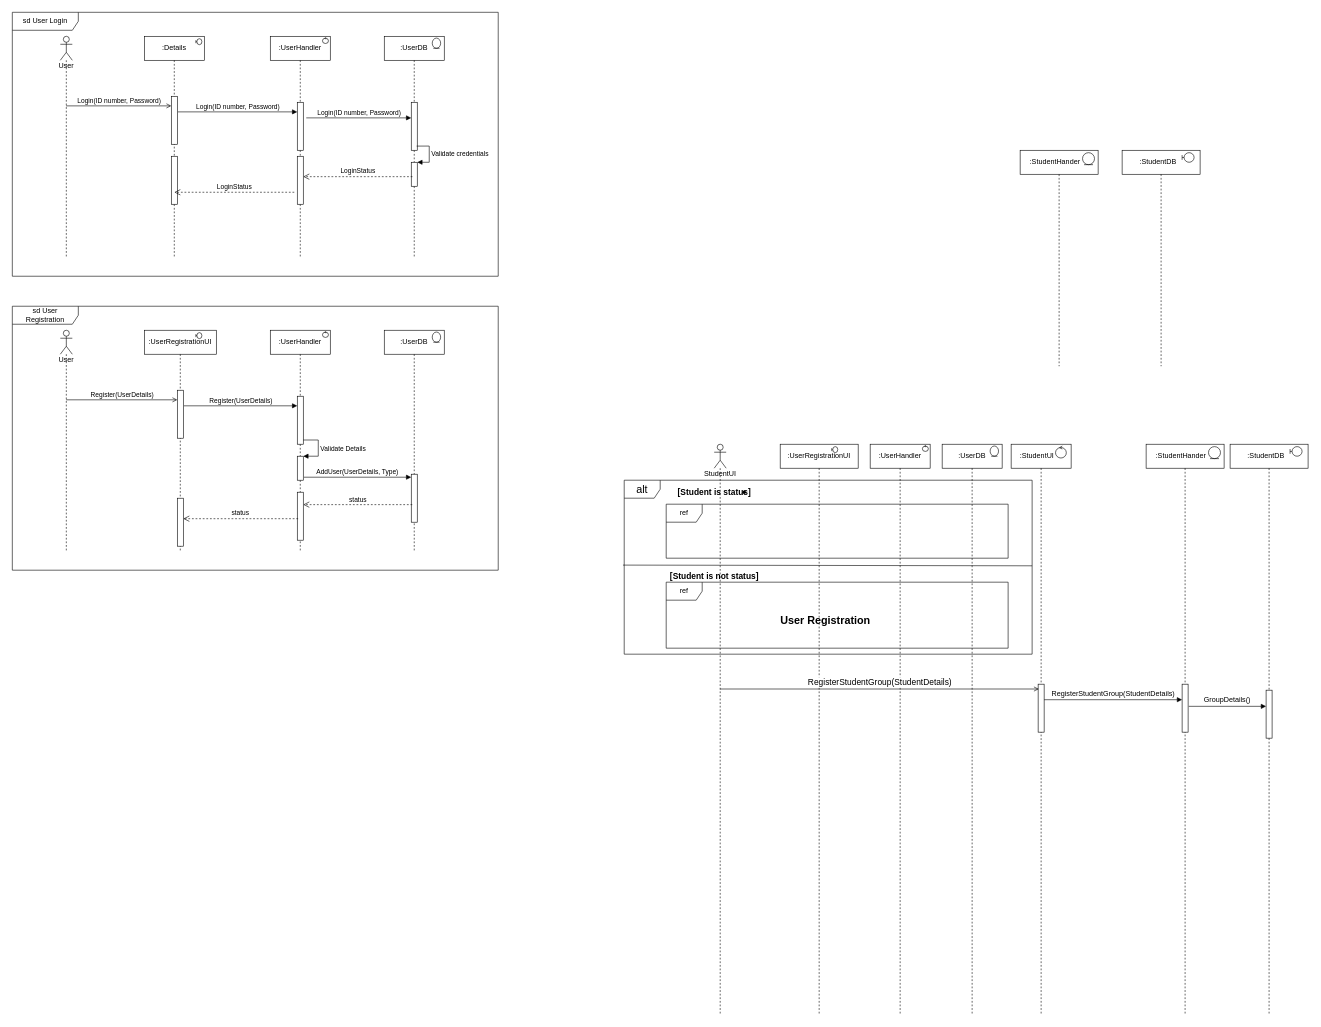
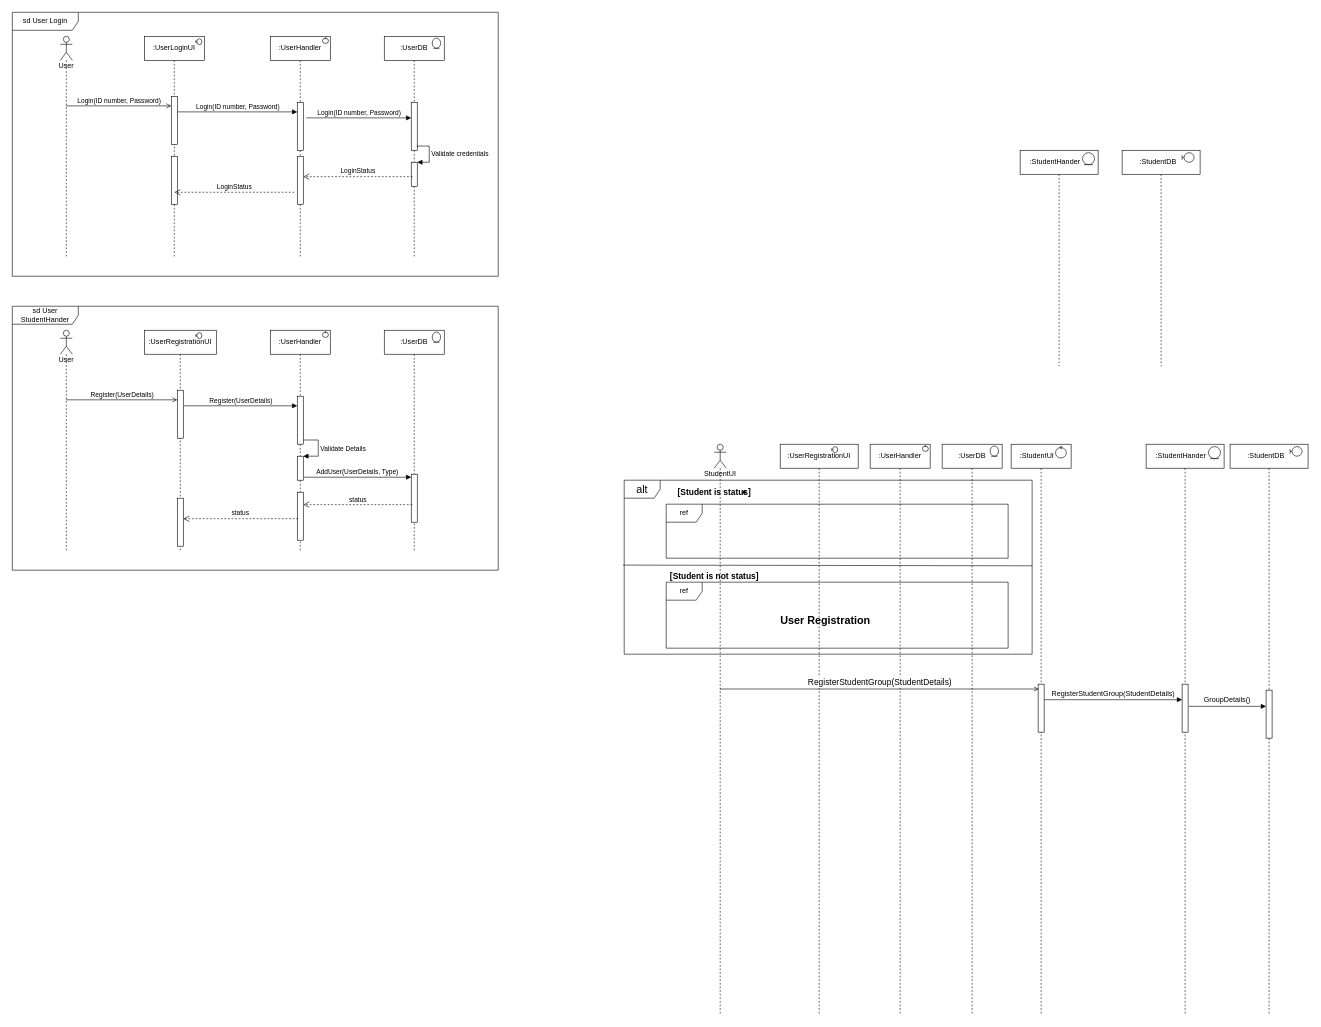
- <mxCell id="13" value=":Details" style="shape=umlLifeline;perimeter=lifelinePerimeter;whiteSpace=wrap;html=1;container=1;collapsible=0;recursiveResize=0;outlineConnect=0;" vertex="1" parent="1"><mxGeometry x="240" y="60" width="100" height="370" as="geometry" /></mxCell>
+ <mxCell id="13" value=":UserLoginUI" style="shape=umlLifeline;perimeter=lifelinePerimeter;whiteSpace=wrap;html=1;container=1;collapsible=0;recursiveResize=0;outlineConnect=0;" vertex="1" parent="1"><mxGeometry x="240" y="60" width="100" height="370" as="geometry" /></mxCell>
- <mxCell id="32" value="sd User Registration" style="shape=umlFrame;whiteSpace=wrap;html=1;width=110;height=30;" vertex="1" parent="1"><mxGeometry x="20" y="510" width="810" height="440" as="geometry" /></mxCell>
+ <mxCell id="32" value="sd User StudentHander" style="shape=umlFrame;whiteSpace=wrap;html=1;width=110;height=30;" vertex="1" parent="1"><mxGeometry x="20" y="510" width="810" height="440" as="geometry" /></mxCell>
